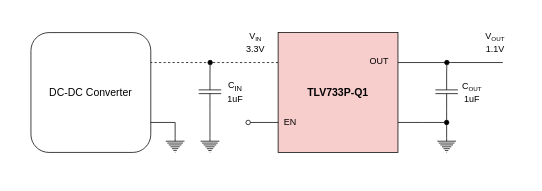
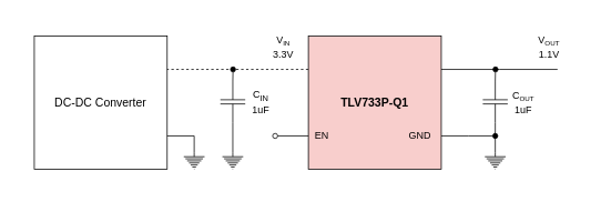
- <mxCell id="10" value="OUT" style="text;html=1;align=right;verticalAlign=middle;whiteSpace=wrap;rounded=0;" vertex="1" parent="1"><mxGeometry x="490" y="67" width="30" height="30" as="geometry" /></mxCell>
- <mxCell id="3" value="DC-DC Converter" style="whiteSpace=wrap;html=1;fontSize=14;rounded=1;" vertex="1" parent="1"><mxGeometry x="40" y="43" width="160" height="160" as="geometry" /></mxCell>
+ <mxCell id="3" value="DC-DC Converter" style="rounded=0;whiteSpace=wrap;html=1;fontSize=14;" vertex="1" parent="1"><mxGeometry x="40" y="43" width="160" height="160" as="geometry" /></mxCell>
+ <mxCell id="11" value="GND" style="text;html=1;align=right;verticalAlign=middle;whiteSpace=wrap;rounded=0;" vertex="1" parent="1"><mxGeometry x="490" y="148" width="30" height="30" as="geometry" /></mxCell>
